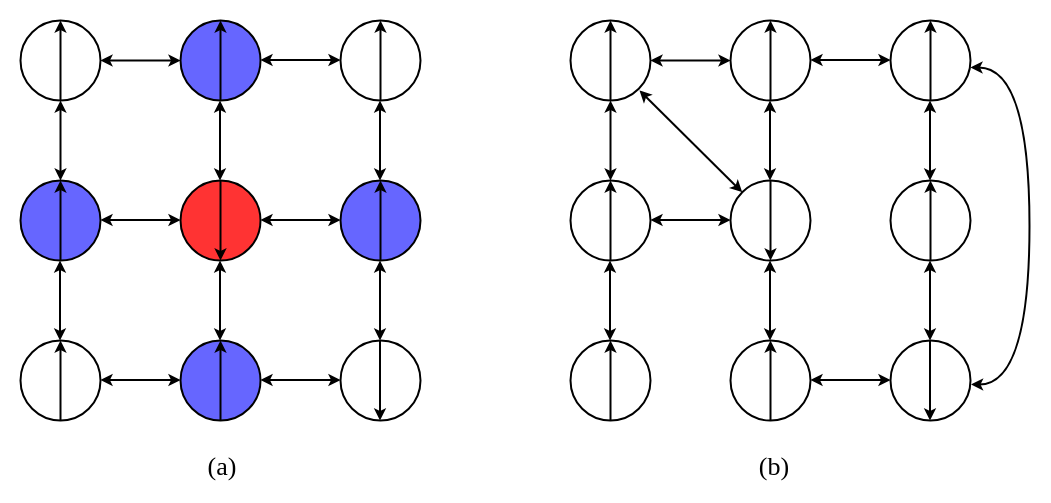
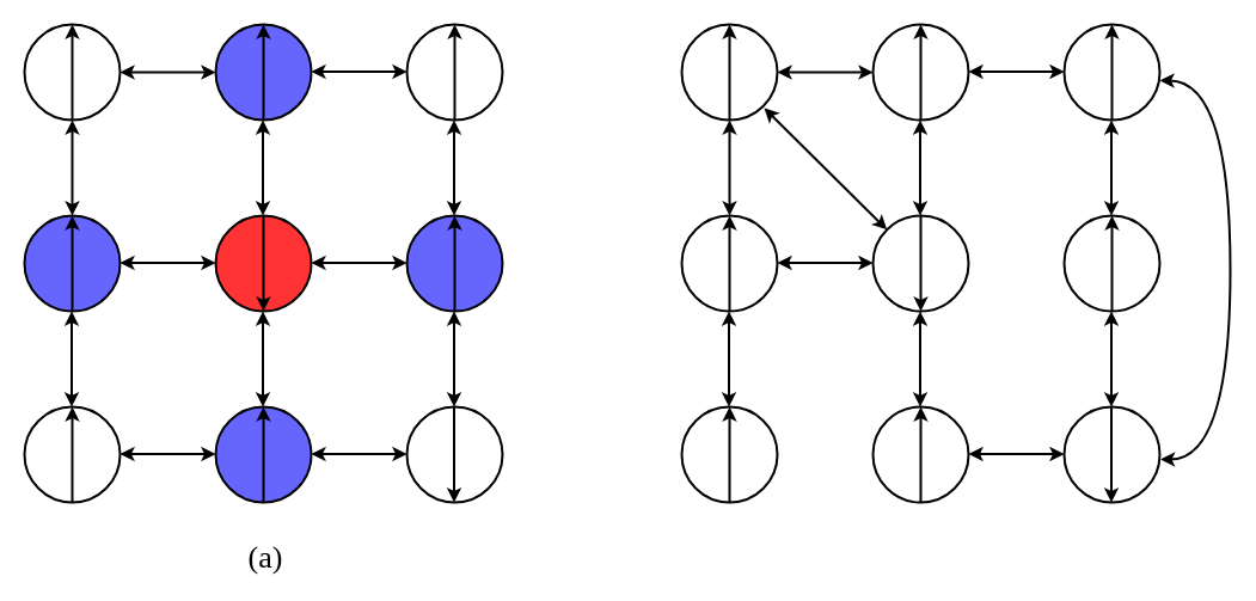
- <mxCell id="63" value="&lt;font style=&quot;font-size: 26px;&quot; data-font-src=&quot;https://fonts.googleapis.com/css?family=Linux+Libertine&quot; face=&quot;Linux Libertine&quot;&gt;(b)&lt;/font&gt;" style="text;html=1;strokeColor=none;fillColor=none;align=center;verticalAlign=middle;whiteSpace=wrap;rounded=0;" vertex="1" parent="1"><mxGeometry x="744" y="451" width="60" height="30" as="geometry" /></mxCell>
